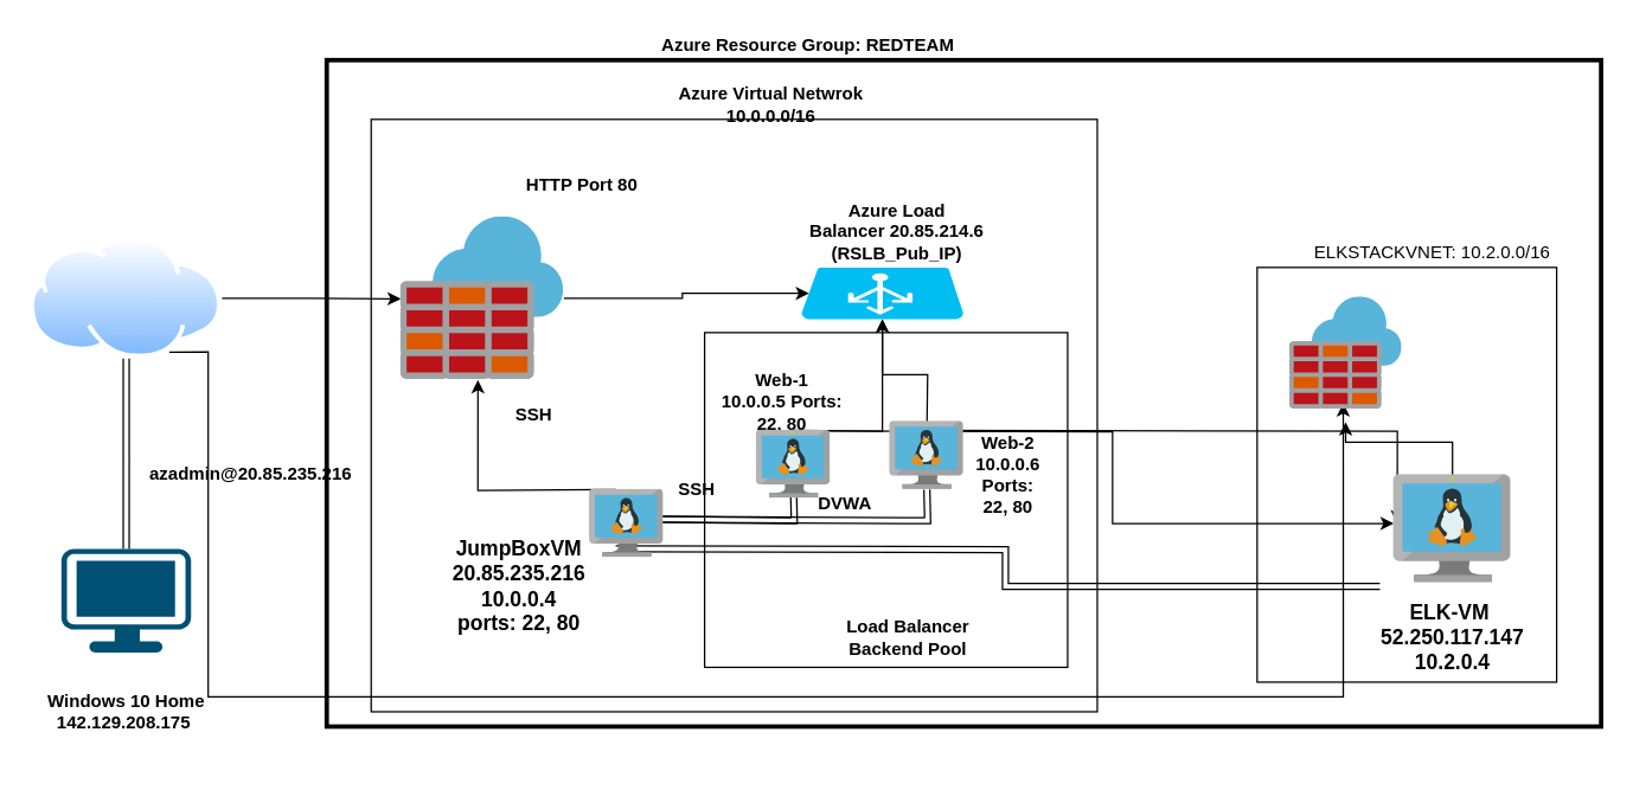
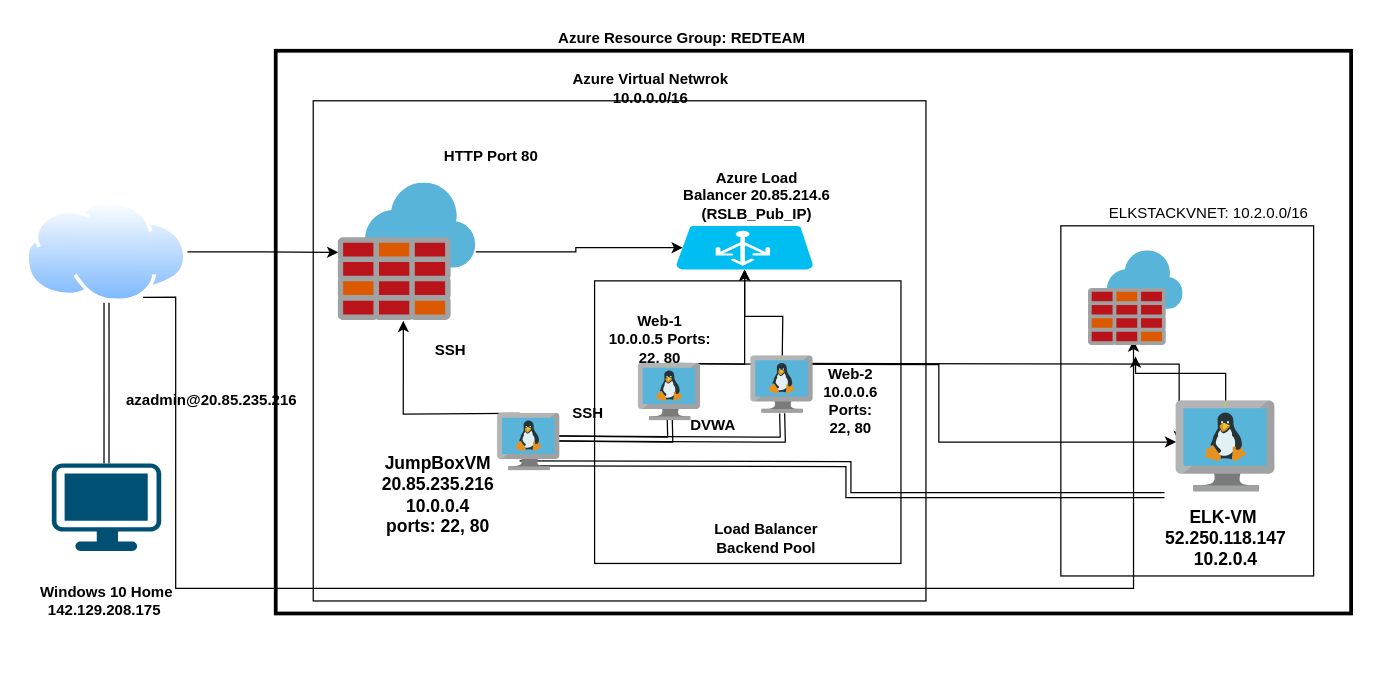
- <mxCell id="33" value="&lt;b style=&quot;font-size: 14px&quot;&gt;&lt;font style=&quot;font-size: 14px&quot;&gt;ELK-VM&amp;nbsp;&lt;br&gt;&lt;/font&gt;&lt;/b&gt;&lt;div class=&quot;fxc-copyablelabel-temp-element&quot; style=&quot;font-size: 14px&quot;&gt;&lt;b&gt;&lt;font style=&quot;font-size: 14px&quot;&gt;52.250.117.147&lt;/font&gt;&lt;/b&gt;&lt;/div&gt;&lt;div class=&quot;fxc-copyablelabel-temp-element&quot; style=&quot;font-size: 14px&quot;&gt;&lt;b&gt;&lt;font style=&quot;font-size: 14px&quot;&gt;10.2.0.4&lt;/font&gt;&lt;/b&gt;&lt;/div&gt;" style="text;html=1;strokeColor=none;fillColor=none;align=center;verticalAlign=middle;whiteSpace=wrap;rounded=0;" vertex="1" parent="1"><mxGeometry x="914.67" y="420" width="130" height="20" as="geometry" /></mxCell>
+ <mxCell id="33" value="&lt;b style=&quot;font-size: 14px&quot;&gt;&lt;font style=&quot;font-size: 14px&quot;&gt;ELK-VM&amp;nbsp;&lt;br&gt;&lt;/font&gt;&lt;/b&gt;&lt;div class=&quot;fxc-copyablelabel-temp-element&quot; style=&quot;font-size: 14px&quot;&gt;&lt;b&gt;&lt;font style=&quot;font-size: 14px&quot;&gt;52.250.118.147&lt;/font&gt;&lt;/b&gt;&lt;/div&gt;&lt;div class=&quot;fxc-copyablelabel-temp-element&quot; style=&quot;font-size: 14px&quot;&gt;&lt;b&gt;&lt;font style=&quot;font-size: 14px&quot;&gt;10.2.0.4&lt;/font&gt;&lt;/b&gt;&lt;/div&gt;" style="text;html=1;strokeColor=none;fillColor=none;align=center;verticalAlign=middle;whiteSpace=wrap;rounded=0;" vertex="1" parent="1"><mxGeometry x="914.67" y="420" width="130" height="20" as="geometry" /></mxCell>
